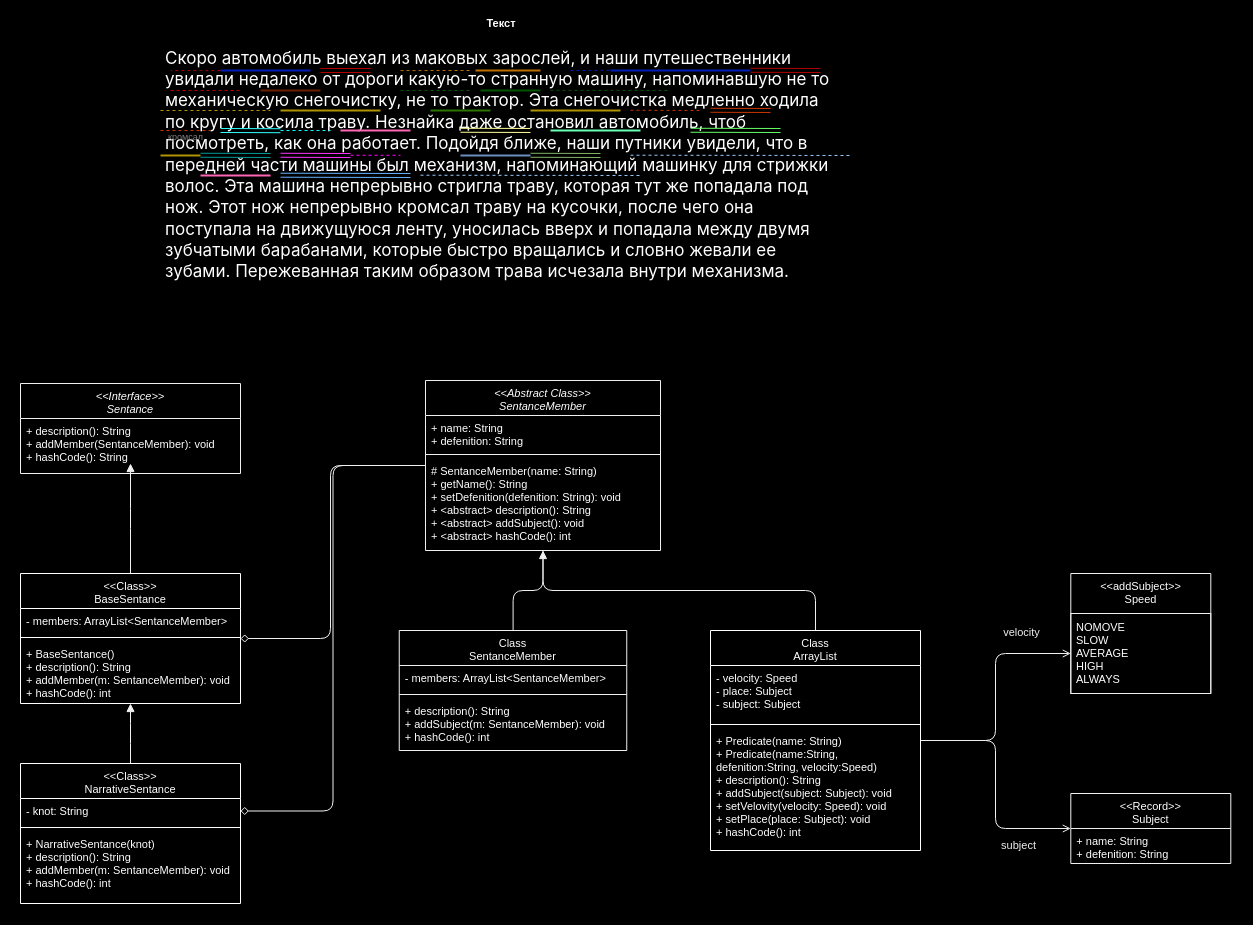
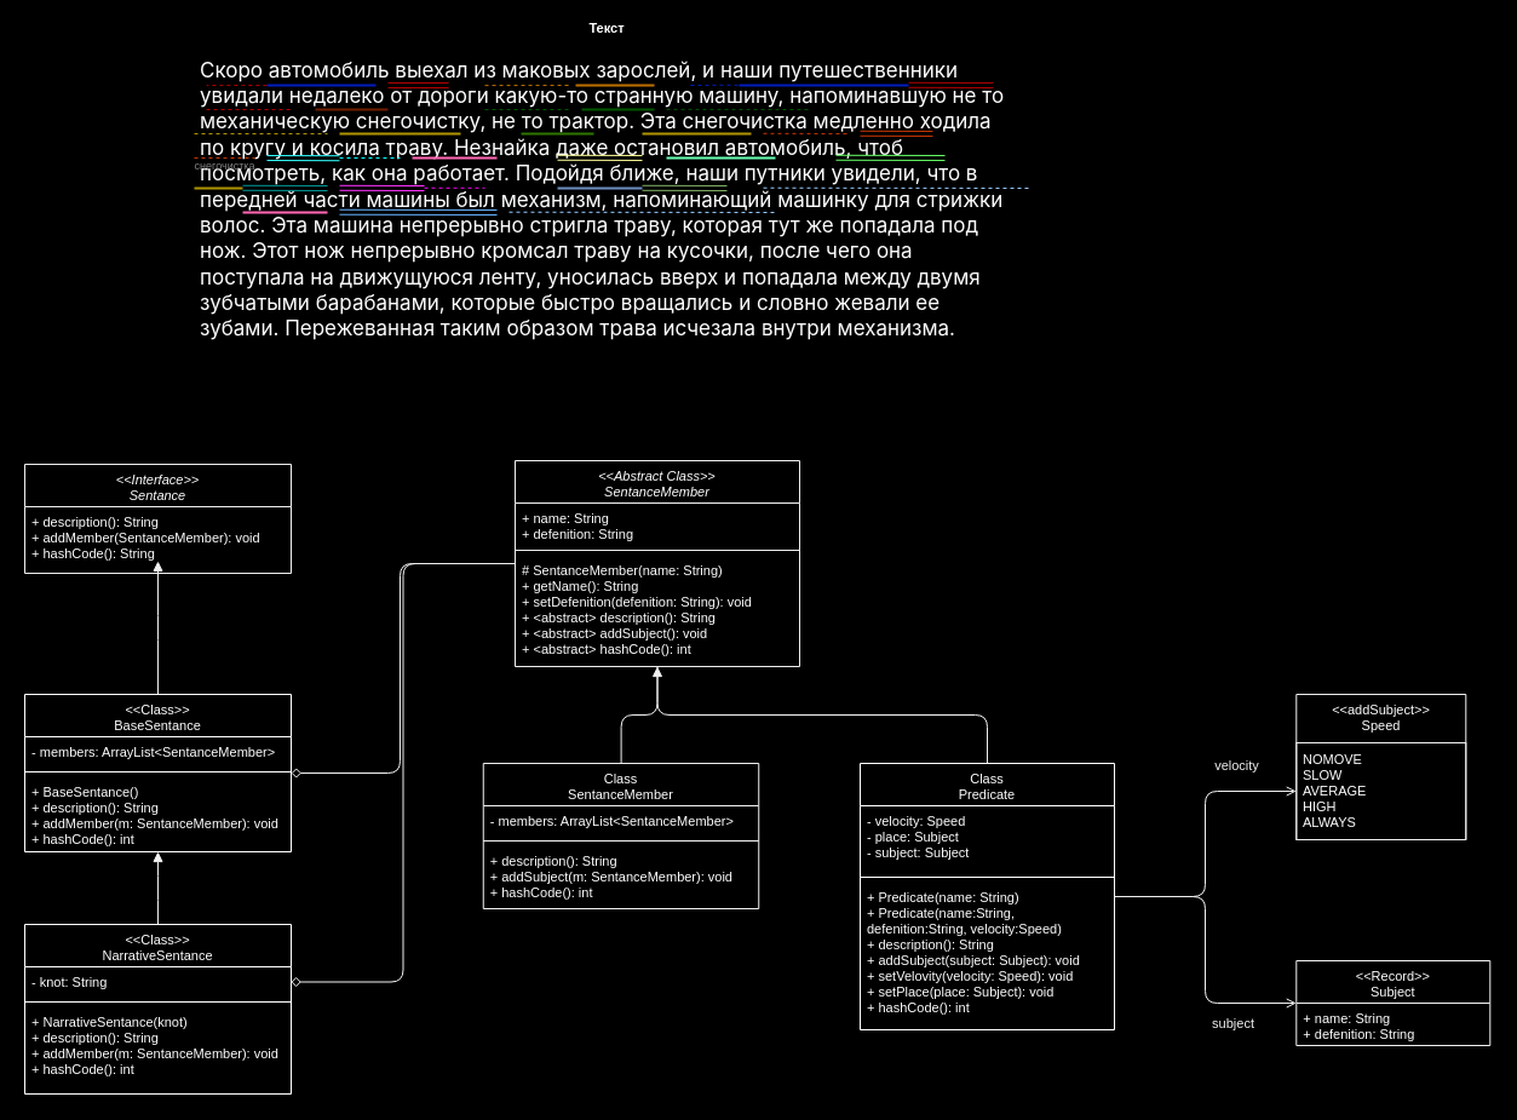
- <mxCell id="30" value="&lt;font color=&quot;#808080&quot; style=&quot;font-size: 9px;&quot;&gt;кромсал&lt;/font&gt;" style="text;html=1;align=center;verticalAlign=middle;resizable=0;points=[];autosize=1;strokeColor=none;fillColor=none;fontSize=17;fontColor=#FF3333;" parent="1" vertex="1"><mxGeometry x="150" y="120" width="70" height="30" as="geometry" /></mxCell>
+ <mxCell id="30" value="&lt;font color=&quot;#808080&quot; style=&quot;font-size: 9px;&quot;&gt;снегочистка&lt;/font&gt;" style="text;html=1;align=center;verticalAlign=middle;resizable=0;points=[];autosize=1;strokeColor=none;fillColor=none;fontSize=17;fontColor=#FF3333;" parent="1" vertex="1"><mxGeometry x="150" y="120" width="70" height="30" as="geometry" /></mxCell>
- <mxCell id="50" value="Class&#10;ArrayList" style="swimlane;fontStyle=0;align=center;verticalAlign=top;childLayout=stackLayout;horizontal=1;startSize=35;horizontalStack=0;resizeParent=1;resizeParentMax=0;resizeLast=0;collapsible=1;marginBottom=0;rounded=0;shadow=0;glass=0;labelBackgroundColor=none;strokeColor=#FFFFFF;fontSize=11;fontColor=#FFFFFF;fillColor=none;gradientColor=none;" parent="1" vertex="1"><mxGeometry x="710" y="630" width="210" height="220" as="geometry" /></mxCell>
+ <mxCell id="50" value="Class&#10;Predicate" style="swimlane;fontStyle=0;align=center;verticalAlign=top;childLayout=stackLayout;horizontal=1;startSize=35;horizontalStack=0;resizeParent=1;resizeParentMax=0;resizeLast=0;collapsible=1;marginBottom=0;rounded=0;shadow=0;glass=0;labelBackgroundColor=none;strokeColor=#FFFFFF;fontSize=11;fontColor=#FFFFFF;fillColor=none;gradientColor=none;" parent="1" vertex="1"><mxGeometry x="710" y="630" width="210" height="220" as="geometry" /></mxCell>
